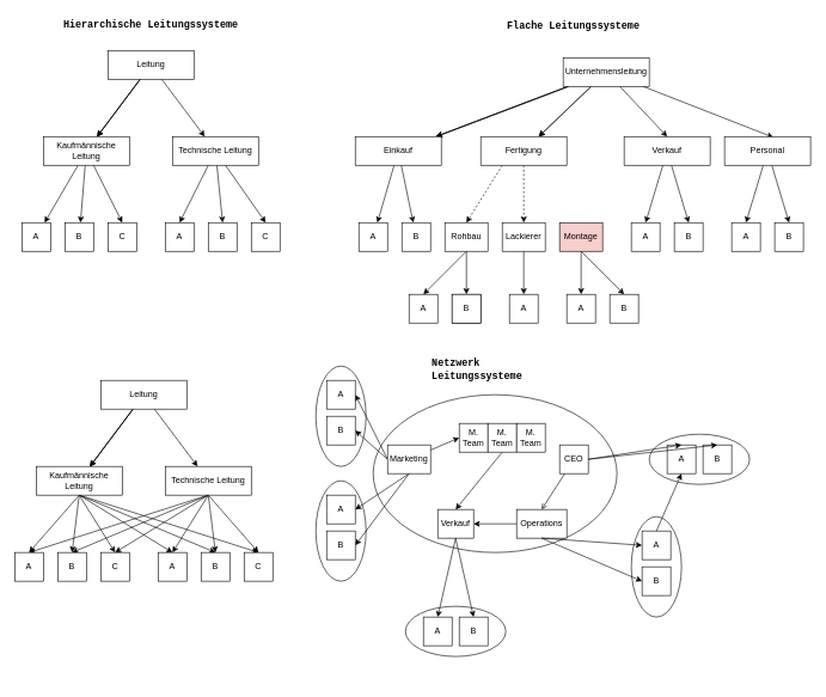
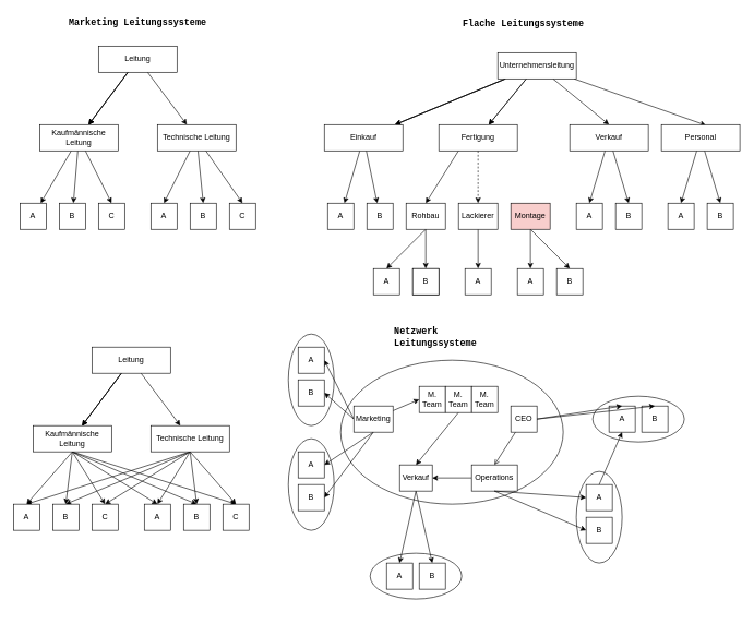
- <mxCell id="5" value="&lt;h1 style=&quot;font-family: Consolas, &amp;quot;Courier New&amp;quot;, monospace; font-size: 14px; line-height: 19px;&quot;&gt;&lt;span style=&quot;font-weight: bold;&quot;&gt;&lt;font&gt;Hierarchische Leitungssysteme&lt;/font&gt;&lt;/span&gt;&lt;/h1&gt;" style="text;html=1;strokeColor=none;fillColor=none;align=center;verticalAlign=middle;whiteSpace=wrap;rounded=0;labelBackgroundColor=none;fontColor=#000000;" vertex="1" parent="1"><mxGeometry x="85" y="20" width="250" height="30" as="geometry" /></mxCell>
+ <mxCell id="5" value="&lt;h1 style=&quot;font-family: Consolas, &amp;quot;Courier New&amp;quot;, monospace; font-size: 14px; line-height: 19px;&quot;&gt;&lt;span style=&quot;font-weight: bold;&quot;&gt;&lt;font&gt;Marketing Leitungssysteme&lt;/font&gt;&lt;/span&gt;&lt;/h1&gt;" style="text;html=1;strokeColor=none;fillColor=none;align=center;verticalAlign=middle;whiteSpace=wrap;rounded=0;labelBackgroundColor=none;fontColor=#000000;" vertex="1" parent="1"><mxGeometry x="85" y="20" width="250" height="30" as="geometry" /></mxCell>
- <mxCell id="33" value="Unternehmensleitung" style="rounded=0;whiteSpace=wrap;html=1;" vertex="1" parent="1"><mxGeometry x="785" y="80" width="120" height="40" as="geometry" /></mxCell>
+ <mxCell id="33" value="Unternehmensleitung" style="rounded=0;whiteSpace=wrap;html=1;" vertex="1" parent="1"><mxGeometry x="760" y="80" width="120" height="40" as="geometry" /></mxCell>
- <mxCell id="45" style="edgeStyle=none;html=1;exitX=0.25;exitY=1;exitDx=0;exitDy=0;entryX=0.5;entryY=0;entryDx=0;entryDy=0;fontColor=#000000;dashed=1;" edge="1" parent="1" source="46" target="41"><mxGeometry relative="1" as="geometry" /></mxCell>
+ <mxCell id="45" style="edgeStyle=none;html=1;exitX=0.25;exitY=1;exitDx=0;exitDy=0;entryX=0.5;entryY=0;entryDx=0;entryDy=0;fontColor=#000000;" edge="1" parent="1" source="46" target="41"><mxGeometry relative="1" as="geometry" /></mxCell>
